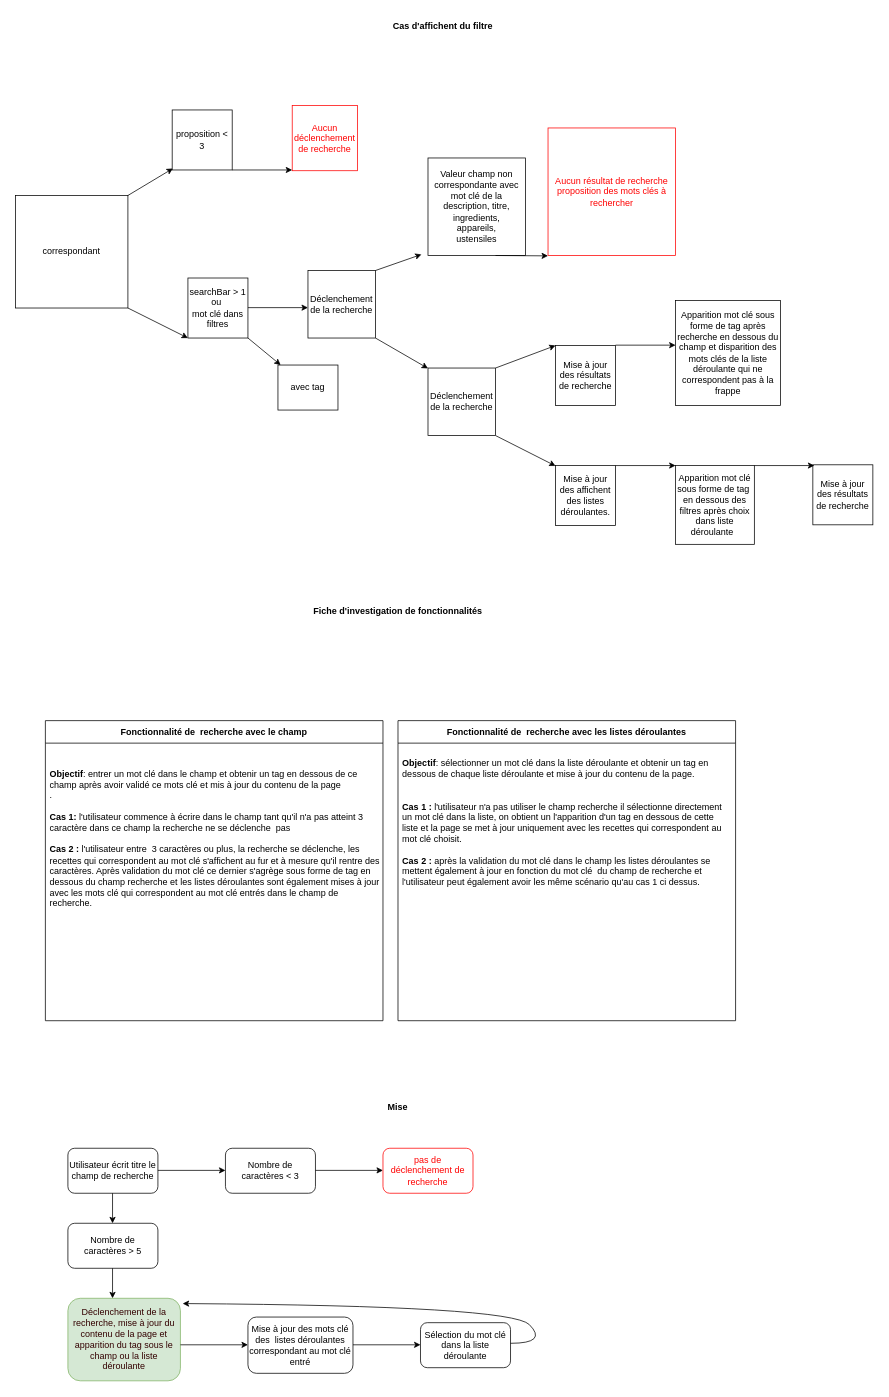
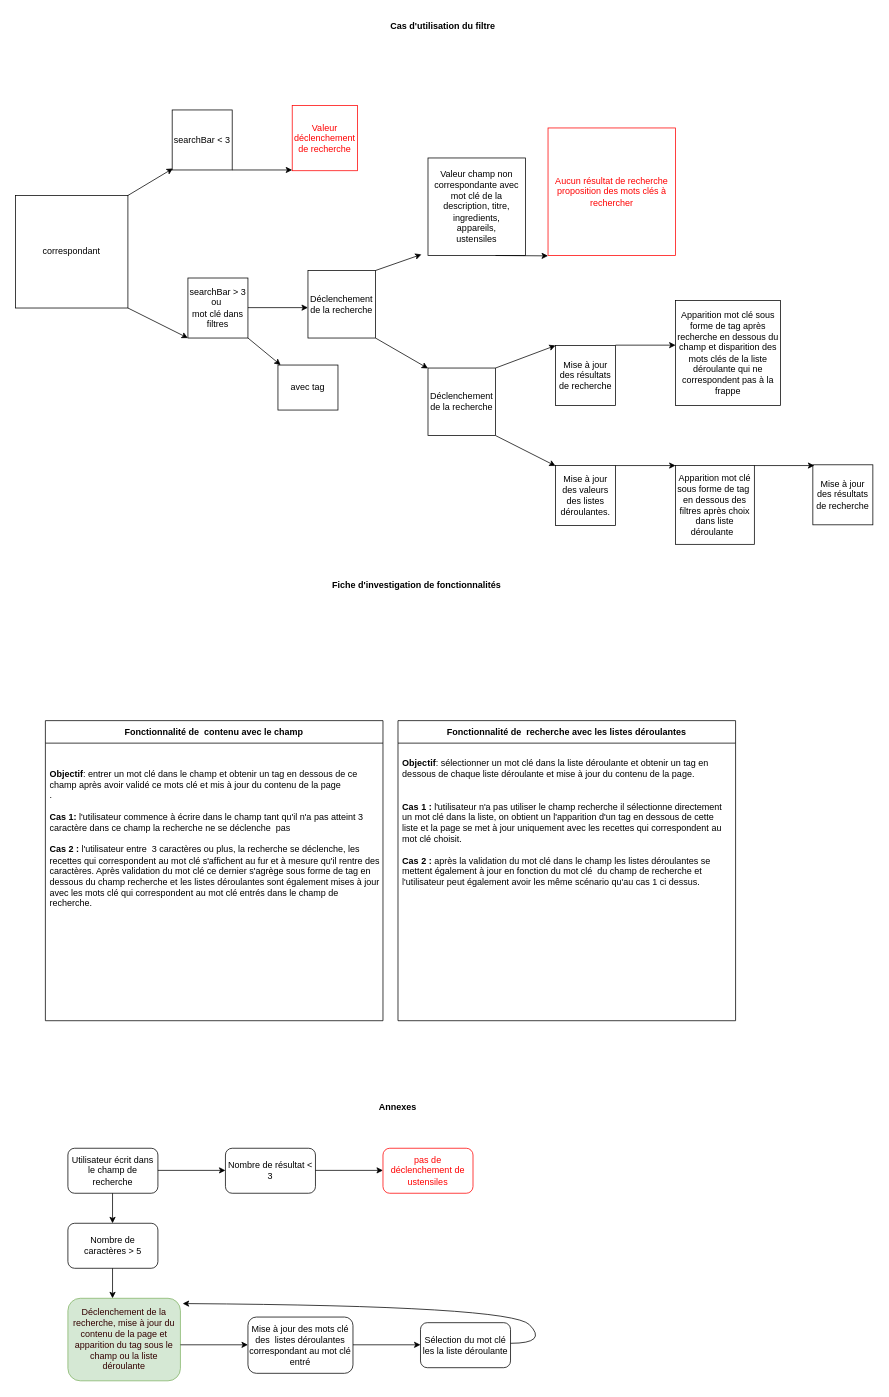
- <mxCell id="27" value="&lt;b&gt;Cas d'affichent du filtre&lt;/b&gt;" style="text;html=1;strokeColor=none;fillColor=none;align=center;verticalAlign=middle;whiteSpace=wrap;rounded=0;" parent="1" vertex="1"><mxGeometry x="510" y="20" width="160" height="30" as="geometry" /></mxCell>
+ <mxCell id="27" value="&lt;b&gt;Cas d'utilisation du filtre&lt;/b&gt;" style="text;html=1;strokeColor=none;fillColor=none;align=center;verticalAlign=middle;whiteSpace=wrap;rounded=0;" parent="1" vertex="1"><mxGeometry x="510" y="20" width="160" height="30" as="geometry" /></mxCell>
- <mxCell id="7" value="&lt;font color=&quot;#ff0000&quot;&gt;Aucun déclenchement de recherche&lt;/font&gt;" style="whiteSpace=wrap;html=1;aspect=fixed;strokeColor=#FF0000;" parent="1" vertex="1"><mxGeometry x="389" y="140" width="87" height="87" as="geometry" /></mxCell>
+ <mxCell id="7" value="&lt;font color=&quot;#ff0000&quot;&gt;Valeur déclenchement de recherche&lt;/font&gt;" style="whiteSpace=wrap;html=1;aspect=fixed;strokeColor=#FF0000;" parent="1" vertex="1"><mxGeometry x="389" y="140" width="87" height="87" as="geometry" /></mxCell>
- <mxCell id="5" value="proposition &amp;lt; 3" style="whiteSpace=wrap;html=1;aspect=fixed;" parent="1" vertex="1"><mxGeometry x="229" y="146" width="80" height="80" as="geometry" /></mxCell>
+ <mxCell id="5" value="searchBar &amp;lt; 3" style="whiteSpace=wrap;html=1;aspect=fixed;" parent="1" vertex="1"><mxGeometry x="229" y="146" width="80" height="80" as="geometry" /></mxCell>
- <mxCell id="6" value="searchBar &amp;gt; 1&lt;br&gt;ou&amp;nbsp;&lt;br&gt;mot clé dans filtres" style="whiteSpace=wrap;html=1;aspect=fixed;" parent="1" vertex="1"><mxGeometry x="250" y="370" width="80" height="80" as="geometry" /></mxCell>
+ <mxCell id="6" value="searchBar &amp;gt; 3&lt;br&gt;ou&amp;nbsp;&lt;br&gt;mot clé dans filtres" style="whiteSpace=wrap;html=1;aspect=fixed;" parent="1" vertex="1"><mxGeometry x="250" y="370" width="80" height="80" as="geometry" /></mxCell>
- <mxCell id="20" value="Mise à jour des affichent des listes déroulantes." style="whiteSpace=wrap;html=1;aspect=fixed;" parent="1" vertex="1"><mxGeometry x="740" y="620" width="80" height="80" as="geometry" /></mxCell>
+ <mxCell id="20" value="Mise à jour des valeurs des listes déroulantes." style="whiteSpace=wrap;html=1;aspect=fixed;" parent="1" vertex="1"><mxGeometry x="740" y="620" width="80" height="80" as="geometry" /></mxCell>
- <mxCell id="28" value="&lt;b&gt;Fiche d'investigation de fonctionnalités&lt;/b&gt;" style="text;html=1;strokeColor=none;fillColor=none;align=center;verticalAlign=middle;whiteSpace=wrap;rounded=0;" parent="1" vertex="1"><mxGeometry x="410" y="800" width="240" height="30" as="geometry" /></mxCell>
+ <mxCell id="28" value="&lt;b&gt;Fiche d'investigation de fonctionnalités&lt;/b&gt;" style="text;html=1;strokeColor=none;fillColor=none;align=center;verticalAlign=middle;whiteSpace=wrap;rounded=0;" parent="1" vertex="1"><mxGeometry x="435" y="765" width="240" height="30" as="geometry" /></mxCell>
- <mxCell id="29" value="&lt;b&gt;Fonctionnalité de&amp;nbsp; recherche avec le champ&lt;/b&gt;" style="swimlane;fontStyle=0;childLayout=stackLayout;horizontal=1;startSize=30;horizontalStack=0;resizeParent=1;resizeParentMax=0;resizeLast=0;collapsible=1;marginBottom=0;whiteSpace=wrap;html=1;" parent="1" vertex="1"><mxGeometry x="60" y="960" width="450" height="400" as="geometry" /></mxCell>
+ <mxCell id="29" value="&lt;b&gt;Fonctionnalité de&amp;nbsp; contenu avec le champ&lt;/b&gt;" style="swimlane;fontStyle=0;childLayout=stackLayout;horizontal=1;startSize=30;horizontalStack=0;resizeParent=1;resizeParentMax=0;resizeLast=0;collapsible=1;marginBottom=0;whiteSpace=wrap;html=1;" parent="1" vertex="1"><mxGeometry x="60" y="960" width="450" height="400" as="geometry" /></mxCell>
- <mxCell id="33" value="&lt;b&gt;Mise&lt;/b&gt;" style="text;html=1;strokeColor=none;fillColor=none;align=center;verticalAlign=middle;whiteSpace=wrap;rounded=0;" parent="1" vertex="1"><mxGeometry x="410" y="1460" width="240" height="30" as="geometry" /></mxCell>
+ <mxCell id="33" value="&lt;b&gt;Annexes&lt;/b&gt;" style="text;html=1;strokeColor=none;fillColor=none;align=center;verticalAlign=middle;whiteSpace=wrap;rounded=0;" parent="1" vertex="1"><mxGeometry x="410" y="1460" width="240" height="30" as="geometry" /></mxCell>
- <mxCell id="34" value="Utilisateur écrit titre le champ de recherche" style="rounded=1;whiteSpace=wrap;html=1;" parent="1" vertex="1"><mxGeometry x="90" y="1530" width="120" height="60" as="geometry" /></mxCell>
+ <mxCell id="34" value="Utilisateur écrit dans le champ de recherche" style="rounded=1;whiteSpace=wrap;html=1;" parent="1" vertex="1"><mxGeometry x="90" y="1530" width="120" height="60" as="geometry" /></mxCell>
- <mxCell id="36" value="Nombre de caractères &amp;lt; 3" style="rounded=1;whiteSpace=wrap;html=1;" parent="1" vertex="1"><mxGeometry x="300" y="1530" width="120" height="60" as="geometry" /></mxCell>
+ <mxCell id="36" value="Nombre de résultat &amp;lt; 3" style="rounded=1;whiteSpace=wrap;html=1;" parent="1" vertex="1"><mxGeometry x="300" y="1530" width="120" height="60" as="geometry" /></mxCell>
- <mxCell id="38" value="&lt;font color=&quot;#ff0000&quot;&gt;pas de déclenchement de recherche&lt;/font&gt;" style="rounded=1;whiteSpace=wrap;html=1;strokeColor=#FF0000;" parent="1" vertex="1"><mxGeometry x="510" y="1530" width="120" height="60" as="geometry" /></mxCell>
+ <mxCell id="38" value="&lt;font color=&quot;#ff0000&quot;&gt;pas de déclenchement de ustensiles&lt;/font&gt;" style="rounded=1;whiteSpace=wrap;html=1;strokeColor=#FF0000;" parent="1" vertex="1"><mxGeometry x="510" y="1530" width="120" height="60" as="geometry" /></mxCell>
- <mxCell id="46" value="Sélection du mot clé dans la liste déroulante" style="rounded=1;whiteSpace=wrap;html=1;" parent="1" vertex="1"><mxGeometry x="560" y="1762.5" width="120" height="60" as="geometry" /></mxCell>
+ <mxCell id="46" value="Sélection du mot clé les la liste déroulante" style="rounded=1;whiteSpace=wrap;html=1;" parent="1" vertex="1"><mxGeometry x="560" y="1762.5" width="120" height="60" as="geometry" /></mxCell>
